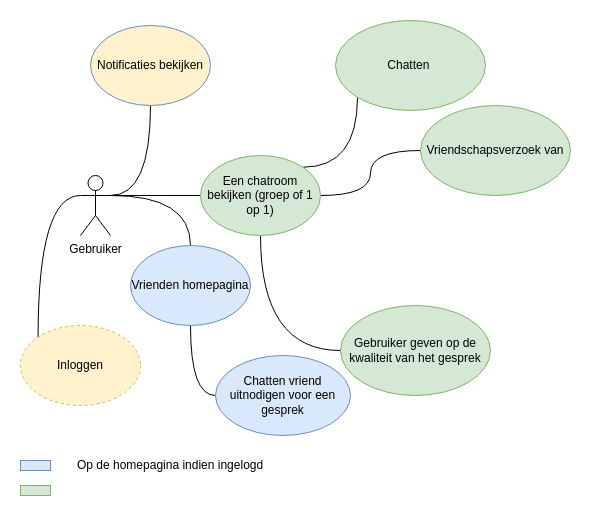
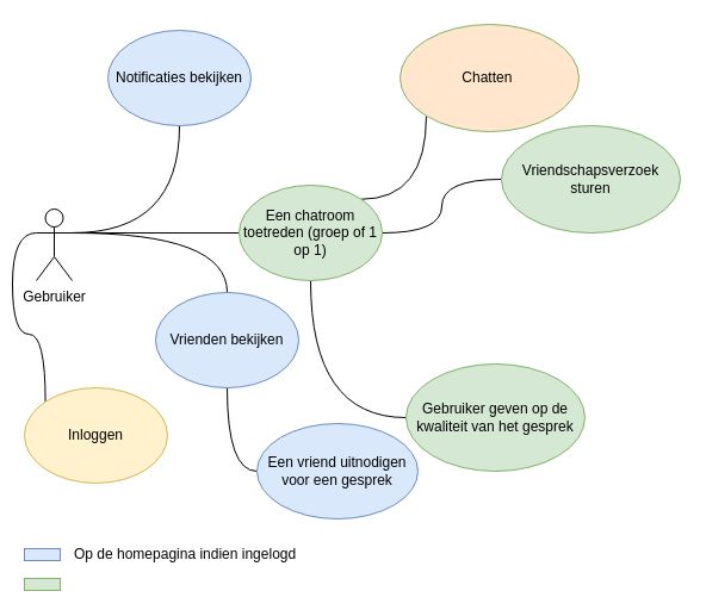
- <mxCell id="12" value="Notificaties bekijken" style="ellipse;whiteSpace=wrap;html=1;fillColor=#fff2cc;strokeColor=#6c8ebf;" vertex="1" parent="1"><mxGeometry x="90" y="25" width="120" height="80" as="geometry" /></mxCell>
+ <mxCell id="12" value="Notificaties bekijken" style="ellipse;whiteSpace=wrap;html=1;fillColor=#dae8fc;strokeColor=#6c8ebf;" vertex="1" parent="1"><mxGeometry x="90" y="25" width="120" height="80" as="geometry" /></mxCell>
- <mxCell id="11" value="Chatten&amp;nbsp;" style="ellipse;whiteSpace=wrap;html=1;fillColor=#d5e8d4;strokeColor=#82b366;" vertex="1" parent="1"><mxGeometry x="335" y="20" width="150" height="90" as="geometry" /></mxCell>
+ <mxCell id="11" value="Chatten&amp;nbsp;" style="ellipse;whiteSpace=wrap;html=1;fillColor=#ffe6cc;strokeColor=#82b366;" vertex="1" parent="1"><mxGeometry x="335" y="20" width="150" height="90" as="geometry" /></mxCell>
- <mxCell id="13" value="Vriendschapsverzoek van" style="ellipse;whiteSpace=wrap;html=1;fillColor=#d5e8d4;strokeColor=#82b366;" vertex="1" parent="1"><mxGeometry x="420" y="105" width="150" height="90" as="geometry" /></mxCell>
+ <mxCell id="13" value="Vriendschapsverzoek sturen" style="ellipse;whiteSpace=wrap;html=1;fillColor=#d5e8d4;strokeColor=#82b366;" vertex="1" parent="1"><mxGeometry x="420" y="105" width="150" height="90" as="geometry" /></mxCell>
- <mxCell id="10" value="Een chatroom bekijken (groep of 1 op 1)" style="ellipse;whiteSpace=wrap;html=1;fillColor=#d5e8d4;strokeColor=#82b366;" vertex="1" parent="1"><mxGeometry x="200" y="155" width="120" height="80" as="geometry" /></mxCell>
+ <mxCell id="10" value="Een chatroom toetreden (groep of 1 op 1)" style="ellipse;whiteSpace=wrap;html=1;fillColor=#d5e8d4;strokeColor=#82b366;" vertex="1" parent="1"><mxGeometry x="200" y="155" width="120" height="80" as="geometry" /></mxCell>
- <mxCell id="6" value="Gebruiker&lt;br&gt;" style="shape=umlActor;verticalLabelPosition=bottom;verticalAlign=top;html=1;outlineConnect=0;" vertex="1" parent="1"><mxGeometry x="80" y="175" width="30" height="60" as="geometry" /></mxCell>
+ <mxCell id="6" value="Gebruiker&lt;br&gt;" style="shape=umlActor;verticalLabelPosition=bottom;verticalAlign=top;html=1;outlineConnect=0;" vertex="1" parent="1"><mxGeometry x="30" y="175" width="30" height="60" as="geometry" /></mxCell>
- <mxCell id="16" value="Vrienden homepagina" style="ellipse;whiteSpace=wrap;html=1;fillColor=#dae8fc;strokeColor=#6c8ebf;" vertex="1" parent="1"><mxGeometry x="130" y="245" width="120" height="80" as="geometry" /></mxCell>
+ <mxCell id="16" value="Vrienden bekijken" style="ellipse;whiteSpace=wrap;html=1;fillColor=#dae8fc;strokeColor=#6c8ebf;" vertex="1" parent="1"><mxGeometry x="130" y="245" width="120" height="80" as="geometry" /></mxCell>
- <mxCell id="18" value="Inloggen" style="ellipse;whiteSpace=wrap;html=1;fillColor=#fff2cc;strokeColor=#d6b656;dashed=1;" vertex="1" parent="1"><mxGeometry x="20" y="325" width="120" height="80" as="geometry" /></mxCell>
+ <mxCell id="18" value="Inloggen" style="ellipse;whiteSpace=wrap;html=1;fillColor=#fff2cc;strokeColor=#d6b656;" vertex="1" parent="1"><mxGeometry x="20" y="325" width="120" height="80" as="geometry" /></mxCell>
- <mxCell id="17" value="Chatten vriend uitnodigen voor een gesprek" style="ellipse;whiteSpace=wrap;html=1;fillColor=#dae8fc;strokeColor=#6c8ebf;" vertex="1" parent="1"><mxGeometry x="215" y="355" width="135" height="80" as="geometry" /></mxCell>
+ <mxCell id="17" value="Een vriend uitnodigen voor een gesprek" style="ellipse;whiteSpace=wrap;html=1;fillColor=#dae8fc;strokeColor=#6c8ebf;" vertex="1" parent="1"><mxGeometry x="215" y="355" width="135" height="80" as="geometry" /></mxCell>
- <mxCell id="21" value="Op de homepagina indien ingelogd" style="text;html=1;strokeColor=none;fillColor=none;align=left;verticalAlign=middle;whiteSpace=wrap;rounded=0;" vertex="1" parent="1"><mxGeometry x="75" y="455" width="255" height="20" as="geometry" /></mxCell>
+ <mxCell id="21" value="Op de homepagina indien ingelogd" style="text;html=1;strokeColor=none;fillColor=none;align=left;verticalAlign=middle;whiteSpace=wrap;rounded=0;" vertex="1" parent="1"><mxGeometry x="60" y="455" width="255" height="20" as="geometry" /></mxCell>
